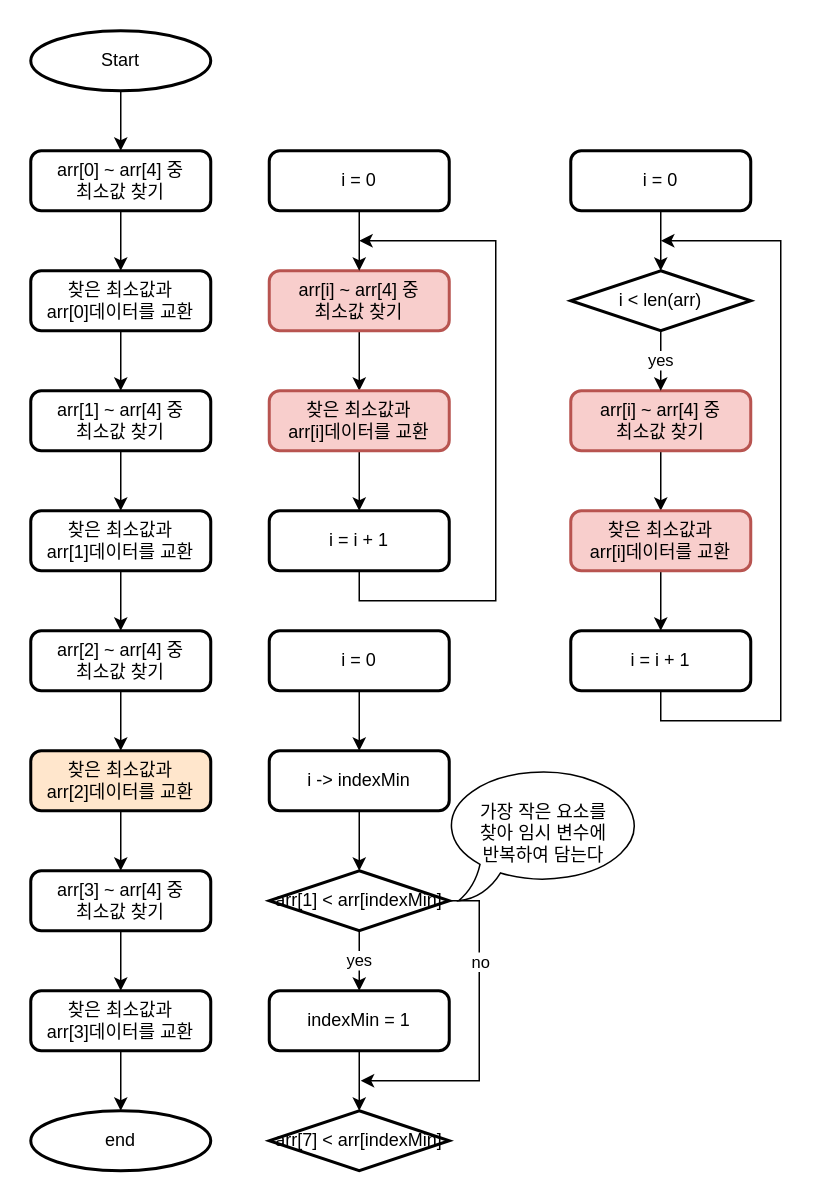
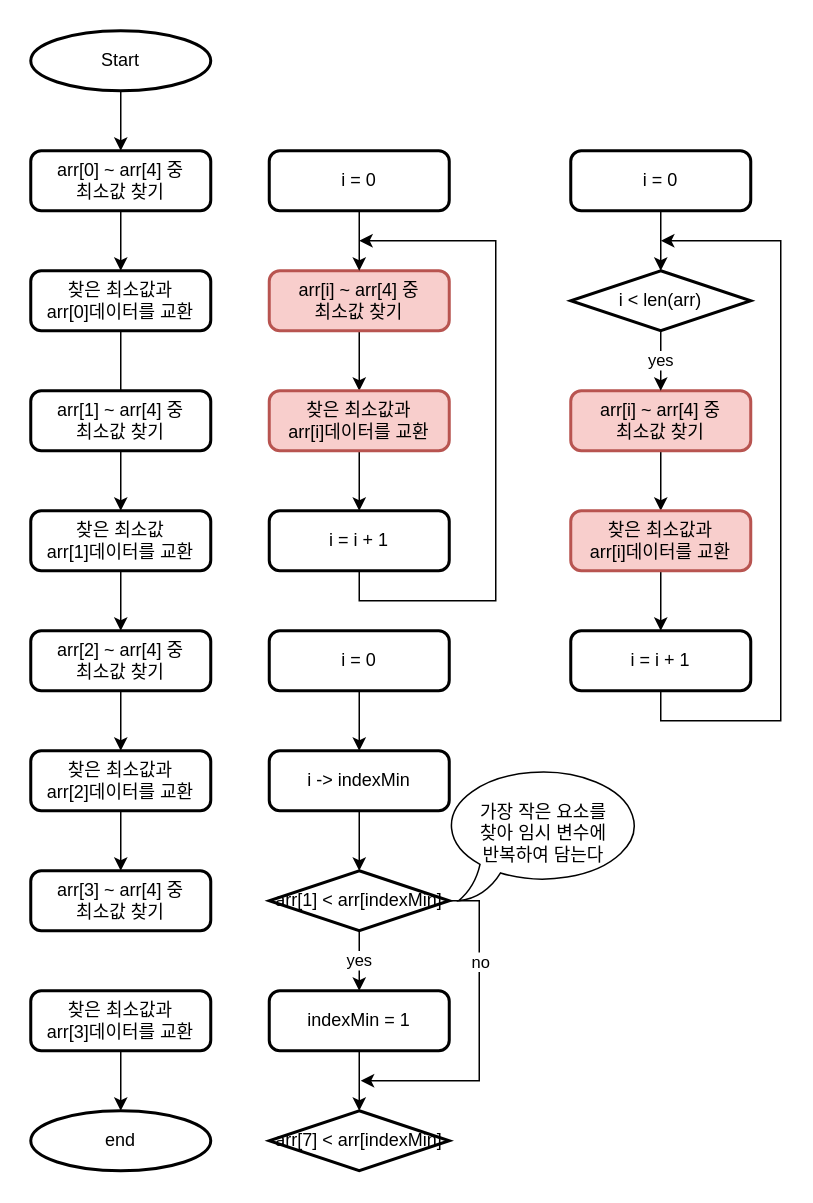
- <mxCell id="8" value="" style="edgeStyle=orthogonalEdgeStyle;rounded=0;orthogonalLoop=1;jettySize=auto;html=1;" edge="1" parent="1" source="9" target="7"><mxGeometry relative="1" as="geometry" /></mxCell>
+ <mxCell id="8" value="" style="edgeStyle=orthogonalEdgeStyle;rounded=0;orthogonalLoop=1;jettySize=auto;html=1;endArrow=none;" edge="1" parent="1" source="9" target="7"><mxGeometry relative="1" as="geometry" /></mxCell>
- <mxCell id="11" value="찾은 최소값과&lt;br&gt;arr[1]데이터를 교환" style="rounded=1;whiteSpace=wrap;html=1;absoluteArcSize=1;arcSize=14;strokeWidth=2;" vertex="1" parent="1"><mxGeometry x="20" y="340" width="120" height="40" as="geometry" /></mxCell>
+ <mxCell id="11" value="찾은 최소값&lt;br&gt;arr[1]데이터를 교환" style="rounded=1;whiteSpace=wrap;html=1;absoluteArcSize=1;arcSize=14;strokeWidth=2;" vertex="1" parent="1"><mxGeometry x="20" y="340" width="120" height="40" as="geometry" /></mxCell>
- <mxCell id="15" value="찾은 최소값과&lt;br&gt;arr[2]데이터를 교환" style="rounded=1;whiteSpace=wrap;html=1;absoluteArcSize=1;arcSize=14;strokeWidth=2;fillColor=#ffe6cc;" vertex="1" parent="1"><mxGeometry x="20" y="500" width="120" height="40" as="geometry" /></mxCell>
+ <mxCell id="15" value="찾은 최소값과&lt;br&gt;arr[2]데이터를 교환" style="rounded=1;whiteSpace=wrap;html=1;absoluteArcSize=1;arcSize=14;strokeWidth=2;" vertex="1" parent="1"><mxGeometry x="20" y="500" width="120" height="40" as="geometry" /></mxCell>
- <mxCell id="16" value="" style="edgeStyle=orthogonalEdgeStyle;rounded=0;orthogonalLoop=1;jettySize=auto;html=1;" edge="1" parent="1" source="17" target="19"><mxGeometry relative="1" as="geometry" /></mxCell>
